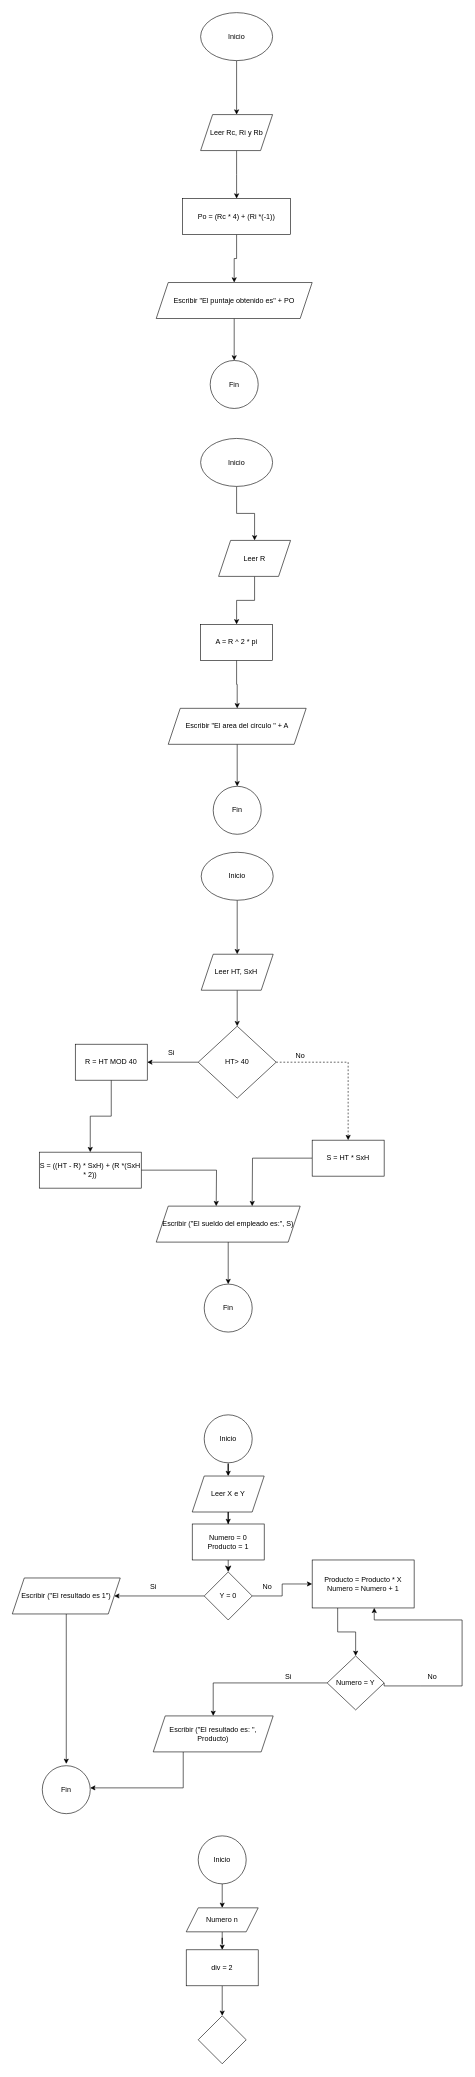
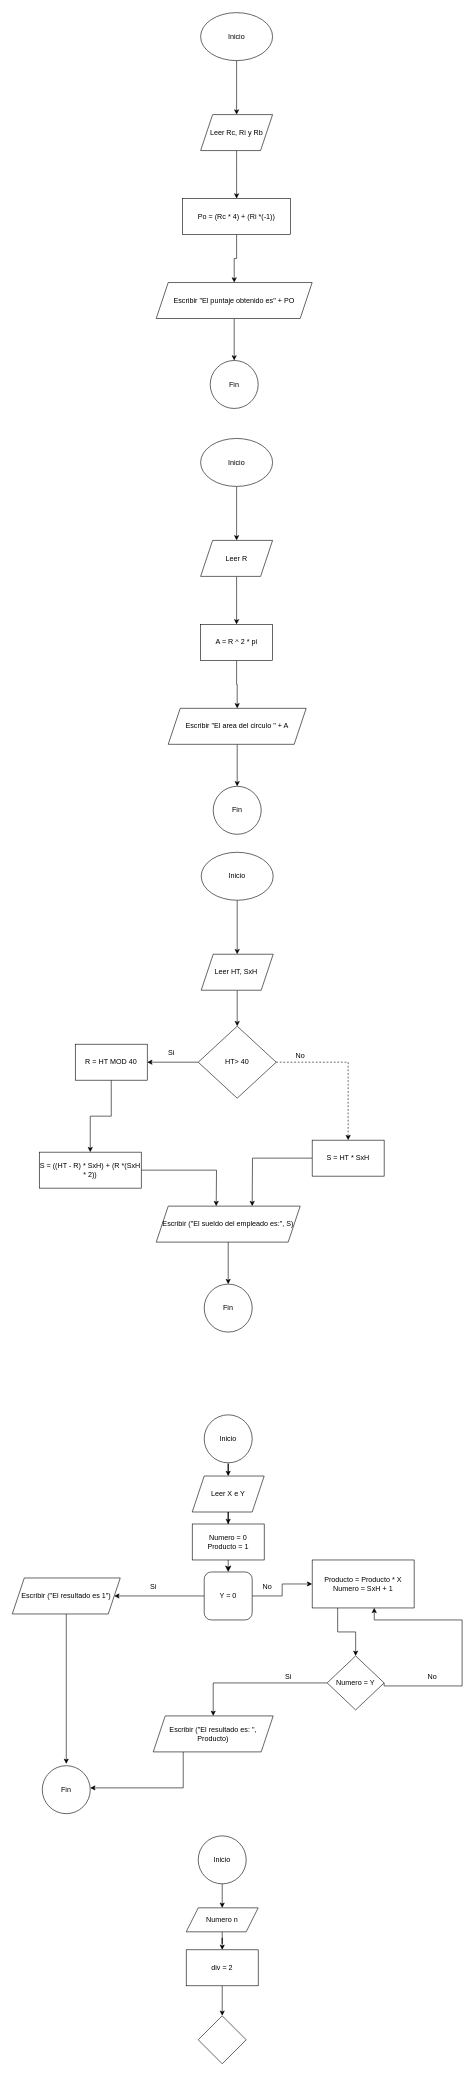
- <mxCell id="14" value="Leer R" style="shape=parallelogram;perimeter=parallelogramPerimeter;whiteSpace=wrap;html=1;fixedSize=1;" parent="1" vertex="1"><mxGeometry x="364" y="900" width="120" height="60" as="geometry" /></mxCell>
+ <mxCell id="14" value="Leer R" style="shape=parallelogram;perimeter=parallelogramPerimeter;whiteSpace=wrap;html=1;fixedSize=1;" parent="1" vertex="1"><mxGeometry x="334" y="900" width="120" height="60" as="geometry" /></mxCell>
- <mxCell id="50" value="Producto = Producto * X&lt;br&gt;Numero = Numero + 1" style="rounded=0;whiteSpace=wrap;html=1;" parent="1" vertex="1"><mxGeometry x="520" y="2600" width="170" height="80" as="geometry" /></mxCell>
+ <mxCell id="50" value="Producto = Producto * X&lt;br&gt;Numero = SxH + 1" style="rounded=0;whiteSpace=wrap;html=1;" parent="1" vertex="1"><mxGeometry x="520" y="2600" width="170" height="80" as="geometry" /></mxCell>
- <mxCell id="44" value="Y = 0" style="rhombus;whiteSpace=wrap;html=1;" parent="1" vertex="1"><mxGeometry x="340" y="2620" width="80" height="80" as="geometry" /></mxCell>
+ <mxCell id="44" value="Y = 0" style="whiteSpace=wrap;html=1;rounded=1;" parent="1" vertex="1"><mxGeometry x="340" y="2620" width="80" height="80" as="geometry" /></mxCell>
